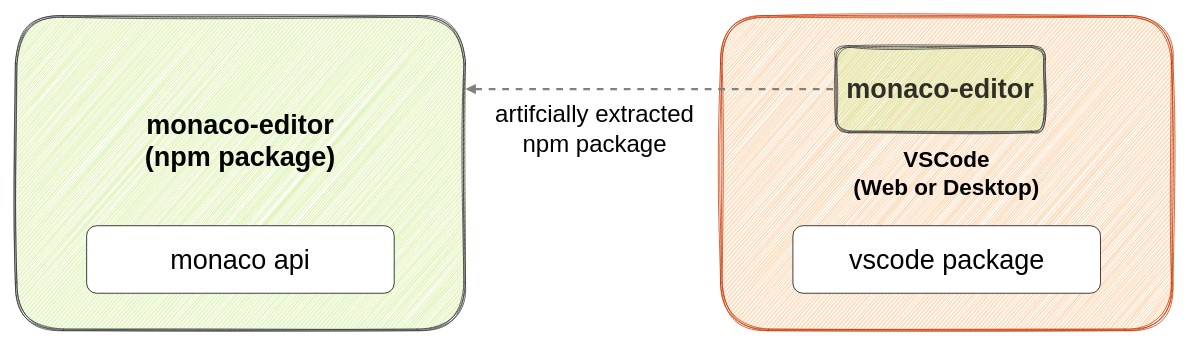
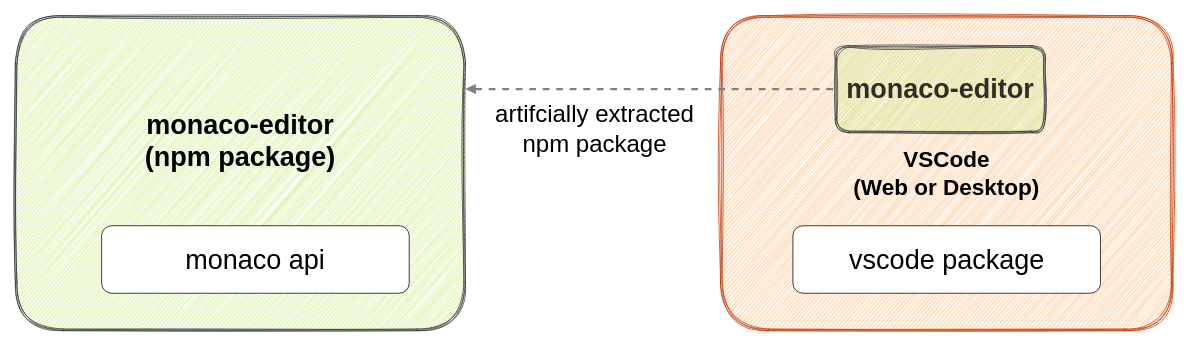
- <mxCell id="7" value="&lt;font style=&quot;font-size: 36px;&quot;&gt;monaco api&lt;/font&gt;" style="rounded=1;whiteSpace=wrap;html=1;" parent="1" vertex="1"><mxGeometry x="115" y="300.12" width="410" height="90" as="geometry" /></mxCell>
+ <mxCell id="7" value="&lt;font style=&quot;font-size: 36px;&quot;&gt;monaco api&lt;/font&gt;" style="rounded=1;whiteSpace=wrap;html=1;" parent="1" vertex="1"><mxGeometry x="135" y="300.12" width="410" height="90" as="geometry" /></mxCell>
